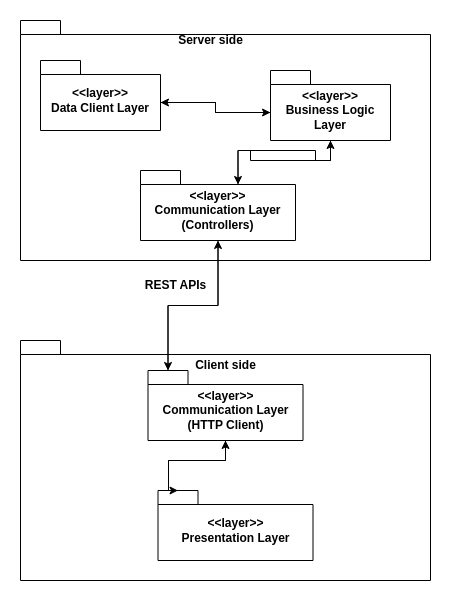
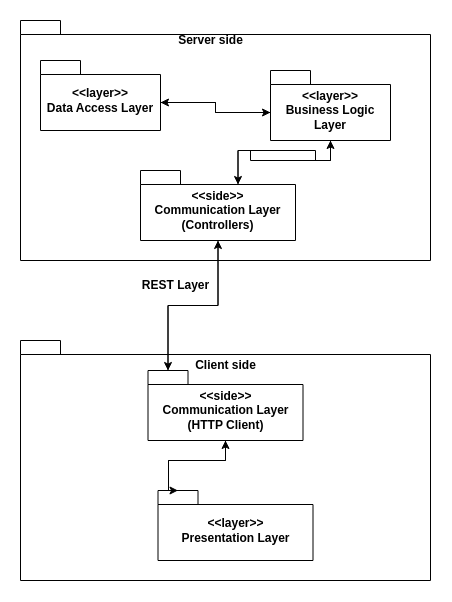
- <mxCell id="3" value="&lt;span id=&quot;selected_text&quot;&gt;&lt;/span&gt;&amp;lt;&amp;lt;layer&amp;gt;&amp;gt;&lt;div&gt;Data Client Layer&lt;/div&gt;" style="shape=folder;fontStyle=1;spacingTop=10;tabWidth=40;tabHeight=14;tabPosition=left;html=1;whiteSpace=wrap;" vertex="1" parent="1"><mxGeometry x="40" y="60" width="120" height="70" as="geometry" /></mxCell>
+ <mxCell id="3" value="&lt;span id=&quot;selected_text&quot;&gt;&lt;/span&gt;&amp;lt;&amp;lt;layer&amp;gt;&amp;gt;&lt;div&gt;Data Access Layer&lt;/div&gt;" style="shape=folder;fontStyle=1;spacingTop=10;tabWidth=40;tabHeight=14;tabPosition=left;html=1;whiteSpace=wrap;" vertex="1" parent="1"><mxGeometry x="40" y="60" width="120" height="70" as="geometry" /></mxCell>
- <mxCell id="6" value="&amp;lt;&amp;lt;layer&amp;gt;&amp;gt;&lt;br&gt;Communication Layer (Controllers)" style="shape=folder;fontStyle=1;spacingTop=10;tabWidth=40;tabHeight=14;tabPosition=left;html=1;whiteSpace=wrap;" vertex="1" parent="1"><mxGeometry x="140" y="170" width="155" height="70" as="geometry" /></mxCell>
+ <mxCell id="6" value="&amp;lt;&amp;lt;side&amp;gt;&amp;gt;&lt;br&gt;Communication Layer (Controllers)" style="shape=folder;fontStyle=1;spacingTop=10;tabWidth=40;tabHeight=14;tabPosition=left;html=1;whiteSpace=wrap;" vertex="1" parent="1"><mxGeometry x="140" y="170" width="155" height="70" as="geometry" /></mxCell>
- <mxCell id="15" value="&lt;b&gt;REST APIs&lt;/b&gt;" style="text;html=1;align=center;verticalAlign=middle;resizable=0;points=[];autosize=1;strokeColor=none;fillColor=none;" vertex="1" parent="1"><mxGeometry x="130" y="270" width="90" height="30" as="geometry" /></mxCell>
+ <mxCell id="15" value="&lt;b&gt;REST Layer&lt;/b&gt;" style="text;html=1;align=center;verticalAlign=middle;resizable=0;points=[];autosize=1;strokeColor=none;fillColor=none;" vertex="1" parent="1"><mxGeometry x="130" y="270" width="90" height="30" as="geometry" /></mxCell>
- <mxCell id="13" value="&lt;span id=&quot;selected_text&quot;&gt;&lt;/span&gt;&amp;lt;&amp;lt;layer&amp;gt;&amp;gt;&lt;br&gt;Communication Layer (HTTP Client)" style="shape=folder;fontStyle=1;spacingTop=10;tabWidth=40;tabHeight=14;tabPosition=left;html=1;whiteSpace=wrap;" vertex="1" parent="1"><mxGeometry x="147.5" y="370" width="155" height="70" as="geometry" /></mxCell>
+ <mxCell id="13" value="&lt;span id=&quot;selected_text&quot;&gt;&lt;/span&gt;&amp;lt;&amp;lt;side&amp;gt;&amp;gt;&lt;br&gt;Communication Layer (HTTP Client)" style="shape=folder;fontStyle=1;spacingTop=10;tabWidth=40;tabHeight=14;tabPosition=left;html=1;whiteSpace=wrap;" vertex="1" parent="1"><mxGeometry x="147.5" y="370" width="155" height="70" as="geometry" /></mxCell>
